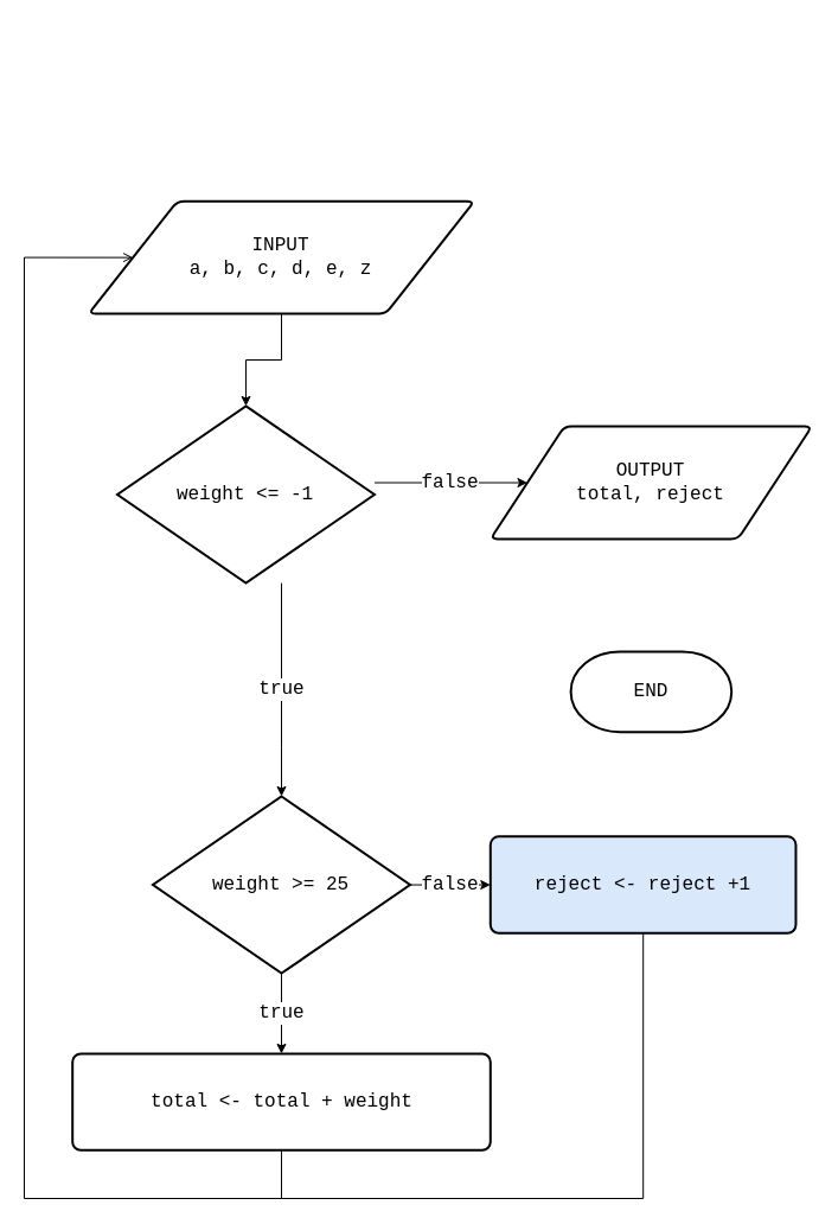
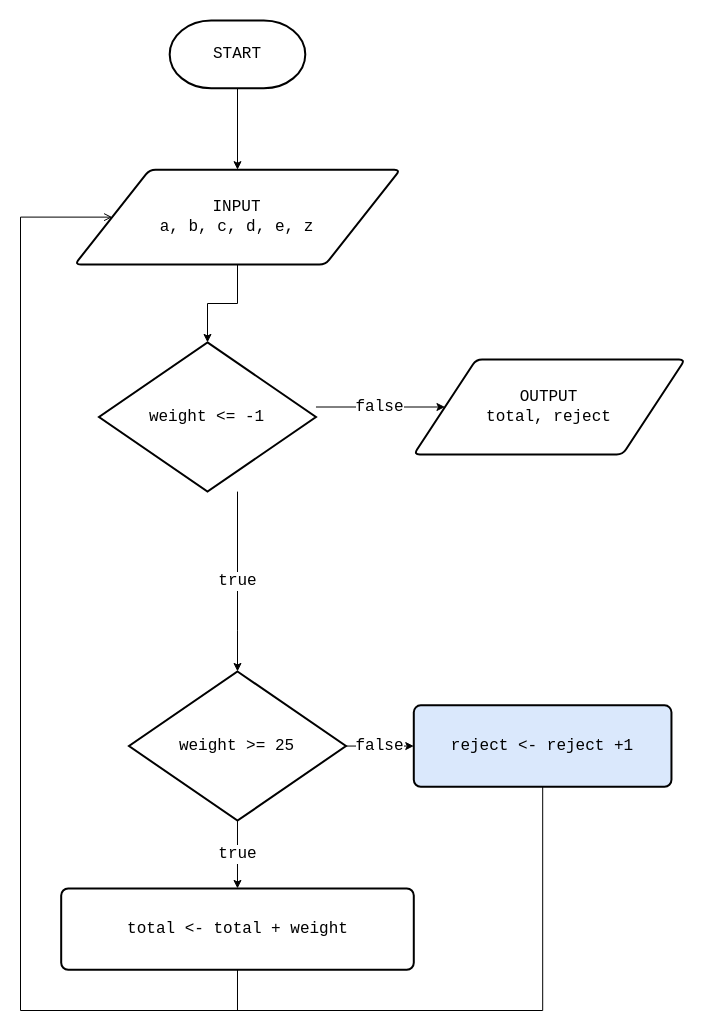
+ <mxCell id="3" value="&lt;span style=&quot;font-size: 16px;&quot;&gt;&lt;font style=&quot;font-size: 16px;&quot;&gt;START&lt;/font&gt;&lt;/span&gt;" style="strokeWidth=2;html=1;shape=mxgraph.flowchart.terminator;whiteSpace=wrap;fontSize=16;fontStyle=0;fontFamily=Courier New;" parent="2" vertex="1"><mxGeometry x="149.178" width="135.616" height="67.808" as="geometry" /></mxCell>
+ <mxCell id="10" value="" style="edgeStyle=orthogonalEdgeStyle;rounded=0;orthogonalLoop=1;jettySize=auto;html=1;fontSize=16;fontStyle=0;fontFamily=Courier New;" parent="2" source="3" target="9" edge="1"><mxGeometry relative="1" as="geometry"><mxPoint x="216.986" y="122.055" as="targetPoint" /></mxGeometry></mxCell>
- <mxCell id="17" value="&lt;span style=&quot;font-size: 16px&quot;&gt;&lt;font style=&quot;font-size: 16px&quot;&gt;END&lt;/font&gt;&lt;/span&gt;" style="strokeWidth=2;html=1;shape=mxgraph.flowchart.terminator;whiteSpace=wrap;fontSize=16;fontStyle=0;fontFamily=Courier New;" parent="2" vertex="1"><mxGeometry x="461.096" y="528.904" width="135.616" height="67.808" as="geometry" /></mxCell>
